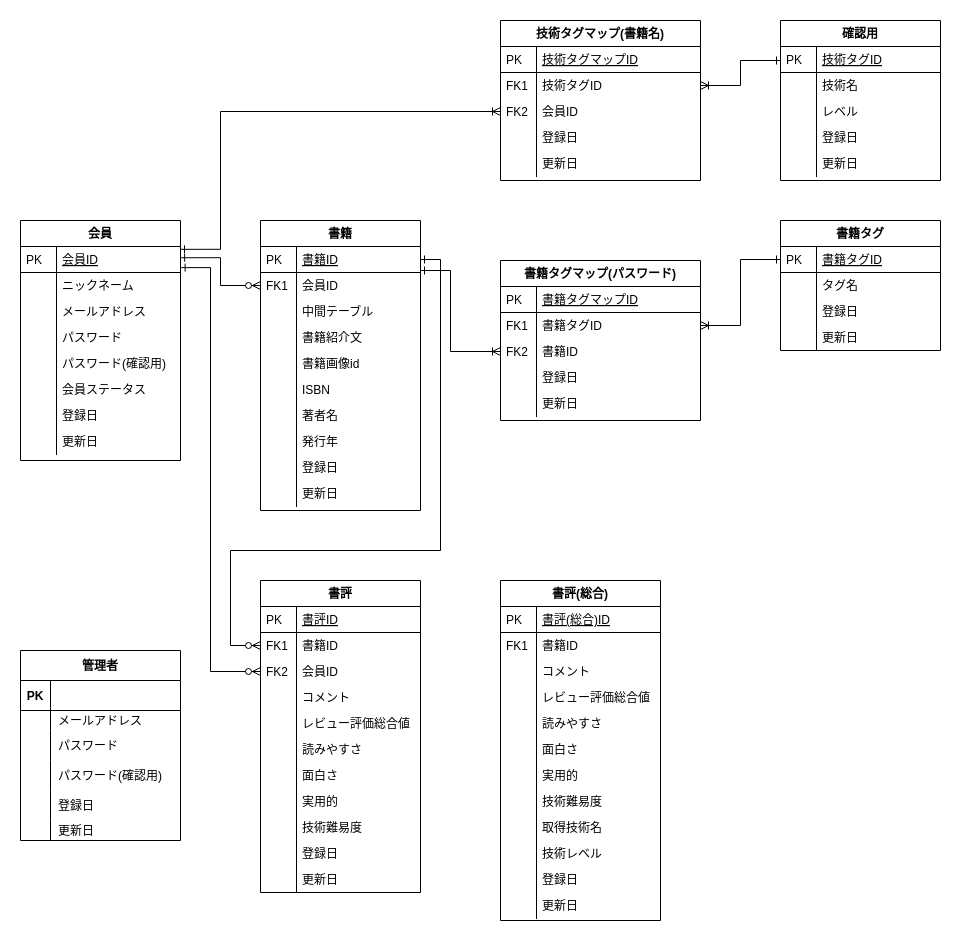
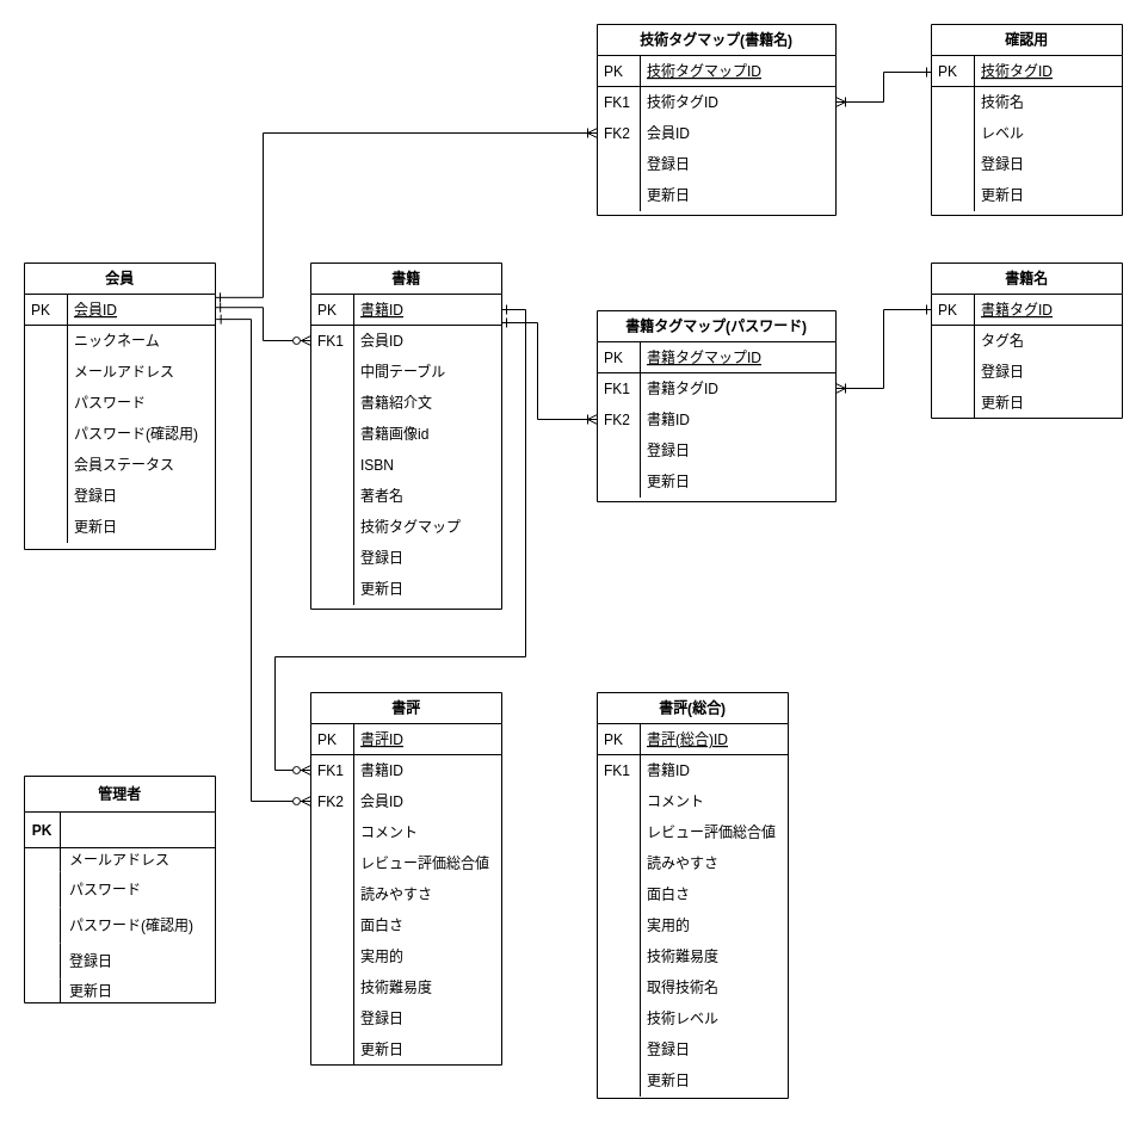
- <mxCell id="146" value="書籍タグ" style="swimlane;fontStyle=1;childLayout=stackLayout;horizontal=1;startSize=26;horizontalStack=0;resizeParent=1;resizeLast=0;collapsible=1;marginBottom=0;rounded=0;shadow=0;strokeWidth=1;" parent="1" vertex="1"><mxGeometry x="780" y="220" width="160" height="130" as="geometry"><mxRectangle x="260" y="80" width="160" height="26" as="alternateBounds" /></mxGeometry></mxCell>
+ <mxCell id="146" value="書籍名" style="swimlane;fontStyle=1;childLayout=stackLayout;horizontal=1;startSize=26;horizontalStack=0;resizeParent=1;resizeLast=0;collapsible=1;marginBottom=0;rounded=0;shadow=0;strokeWidth=1;" parent="1" vertex="1"><mxGeometry x="780" y="220" width="160" height="130" as="geometry"><mxRectangle x="260" y="80" width="160" height="26" as="alternateBounds" /></mxGeometry></mxCell>
- <mxCell id="34" value="発行年" style="shape=partialRectangle;top=0;left=0;right=0;bottom=0;align=left;verticalAlign=top;fillColor=none;spacingLeft=40;spacingRight=4;overflow=hidden;rotatable=0;points=[[0,0.5],[1,0.5]];portConstraint=eastwest;dropTarget=0;rounded=0;shadow=0;strokeWidth=1;" parent="19" vertex="1"><mxGeometry y="208" width="160" height="26" as="geometry" /></mxCell>
+ <mxCell id="34" value="技術タグマップ" style="shape=partialRectangle;top=0;left=0;right=0;bottom=0;align=left;verticalAlign=top;fillColor=none;spacingLeft=40;spacingRight=4;overflow=hidden;rotatable=0;points=[[0,0.5],[1,0.5]];portConstraint=eastwest;dropTarget=0;rounded=0;shadow=0;strokeWidth=1;" parent="19" vertex="1"><mxGeometry y="208" width="160" height="26" as="geometry" /></mxCell>
